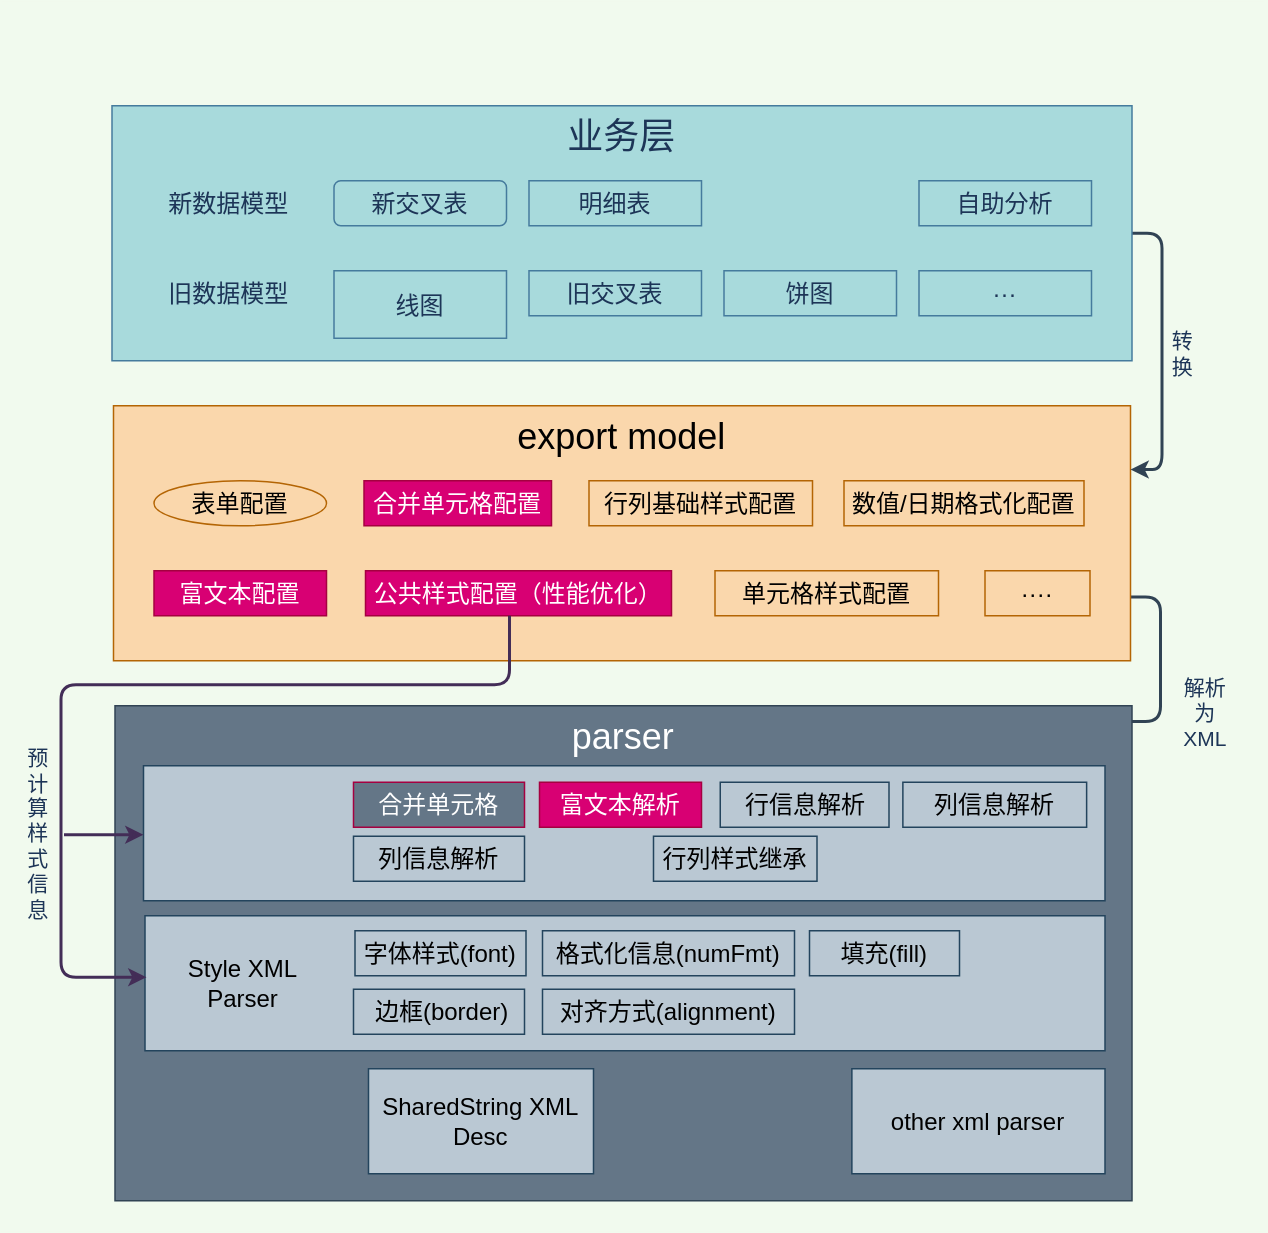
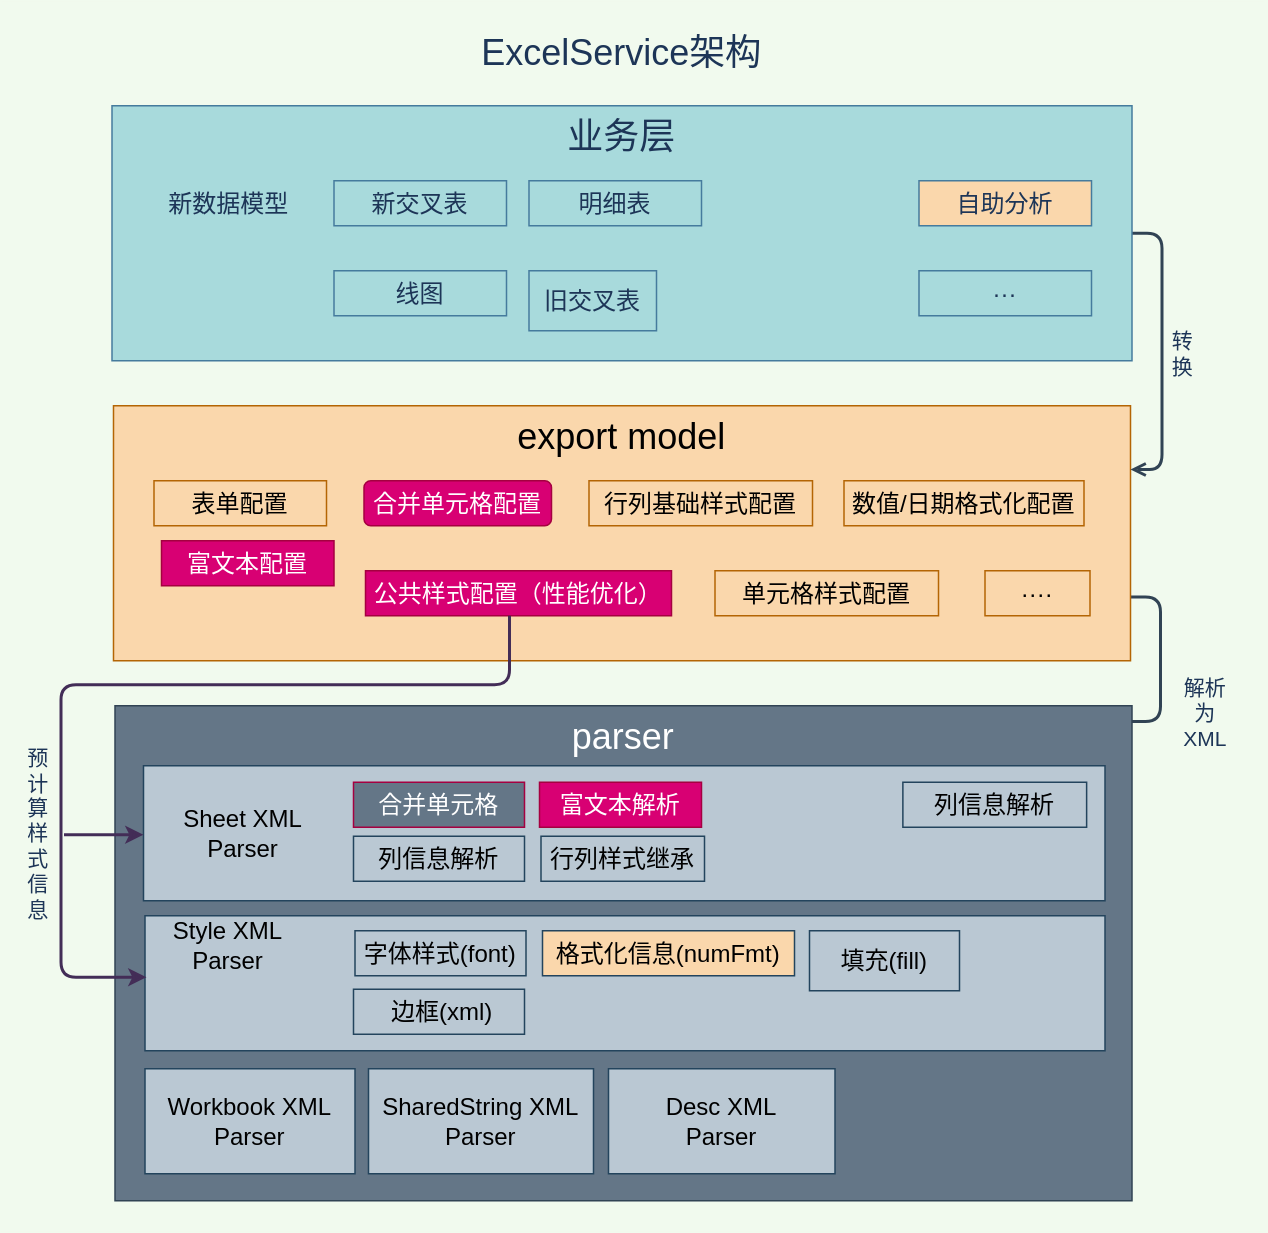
+ <mxCell id="2" value="&lt;font style=&quot;font-size: 24px&quot;&gt;ExcelService架构&lt;/font&gt;" style="text;html=1;strokeColor=none;fillColor=none;align=center;verticalAlign=middle;whiteSpace=wrap;rounded=0;fontColor=#1D3557;" vertex="1" parent="1"><mxGeometry x="299" y="20" width="230" height="30" as="geometry" /></mxCell>
- <mxCell id="7" value="新交叉表" style="whiteSpace=wrap;html=1;fontSize=16;fillColor=#A8DADC;strokeColor=#457B9D;fontColor=#1D3557;rounded=1;" vertex="1" parent="1"><mxGeometry x="222" y="120" width="115" height="30" as="geometry" /></mxCell>
+ <mxCell id="7" value="新交叉表" style="rounded=0;whiteSpace=wrap;html=1;fontSize=16;fillColor=#A8DADC;strokeColor=#457B9D;fontColor=#1D3557;" vertex="1" parent="1"><mxGeometry x="222" y="120" width="115" height="30" as="geometry" /></mxCell>
- <mxCell id="9" value="自助分析" style="rounded=0;whiteSpace=wrap;html=1;fontSize=16;fillColor=#A8DADC;strokeColor=#457B9D;fontColor=#1D3557;" vertex="1" parent="1"><mxGeometry x="612" y="120" width="115" height="30" as="geometry" /></mxCell>
+ <mxCell id="9" value="自助分析" style="rounded=0;whiteSpace=wrap;html=1;fontSize=16;fillColor=#fad7ac;strokeColor=#457B9D;fontColor=#1D3557;" vertex="1" parent="1"><mxGeometry x="612" y="120" width="115" height="30" as="geometry" /></mxCell>
- <mxCell id="11" value="旧数据模型" style="text;html=1;strokeColor=none;fillColor=none;align=center;verticalAlign=middle;whiteSpace=wrap;rounded=0;fontSize=16;fontColor=#1D3557;" vertex="1" parent="1"><mxGeometry x="102" y="180" width="100" height="30" as="geometry" /></mxCell>
- <mxCell id="13" value="旧交叉表" style="rounded=0;whiteSpace=wrap;html=1;fontSize=16;fillColor=#A8DADC;strokeColor=#457B9D;fontColor=#1D3557;" vertex="1" parent="1"><mxGeometry x="352" y="180" width="115" height="30" as="geometry" /></mxCell>
+ <mxCell id="13" value="旧交叉表" style="rounded=0;whiteSpace=wrap;html=1;fontSize=16;fillColor=#A8DADC;strokeColor=#457B9D;fontColor=#1D3557;" vertex="1" parent="1"><mxGeometry x="352" y="180" width="85" height="40" as="geometry" /></mxCell>
- <mxCell id="14" value="饼图" style="rounded=0;whiteSpace=wrap;html=1;fontSize=16;fillColor=#A8DADC;strokeColor=#457B9D;fontColor=#1D3557;" vertex="1" parent="1"><mxGeometry x="482" y="180" width="115" height="30" as="geometry" /></mxCell>
- <mxCell id="12" value="线图" style="rounded=0;whiteSpace=wrap;html=1;fontSize=16;fillColor=#A8DADC;strokeColor=#457B9D;fontColor=#1D3557;" vertex="1" parent="1"><mxGeometry x="222" y="180" width="115" height="45" as="geometry" /></mxCell>
+ <mxCell id="12" value="线图" style="rounded=0;whiteSpace=wrap;html=1;fontSize=16;fillColor=#A8DADC;strokeColor=#457B9D;fontColor=#1D3557;" vertex="1" parent="1"><mxGeometry x="222" y="180" width="115" height="30" as="geometry" /></mxCell>
- <mxCell id="5" style="edgeStyle=orthogonalEdgeStyle;curved=0;rounded=1;sketch=0;orthogonalLoop=1;jettySize=auto;html=1;exitX=1;exitY=0.5;exitDx=0;exitDy=0;entryX=1;entryY=0.25;entryDx=0;entryDy=0;fontSize=14;fontColor=#1D3557;strokeColor=#314354;strokeWidth=2;fillColor=#647687;" edge="1" parent="1" source="6" target="4"><mxGeometry relative="1" as="geometry" /></mxCell>
+ <mxCell id="5" style="edgeStyle=orthogonalEdgeStyle;curved=0;rounded=1;sketch=0;orthogonalLoop=1;jettySize=auto;html=1;exitX=1;exitY=0.5;exitDx=0;exitDy=0;entryX=1;entryY=0.25;entryDx=0;entryDy=0;fontSize=14;fontColor=#1D3557;strokeColor=#314354;strokeWidth=2;fillColor=#647687;endArrow=open;" edge="1" parent="1" source="6" target="4"><mxGeometry relative="1" as="geometry" /></mxCell>
- <mxCell id="16" value="表单配置" style="ellipse;whiteSpace=wrap;html=1;fontSize=16;fillColor=#fad7ac;strokeColor=#b46504;" vertex="1" parent="1"><mxGeometry x="102" y="320" width="115" height="30" as="geometry" /></mxCell>
+ <mxCell id="16" value="表单配置" style="rounded=0;whiteSpace=wrap;html=1;fontSize=16;fillColor=#fad7ac;strokeColor=#b46504;" vertex="1" parent="1"><mxGeometry x="102" y="320" width="115" height="30" as="geometry" /></mxCell>
- <mxCell id="17" value="合并单元格配置" style="rounded=0;whiteSpace=wrap;html=1;fontSize=16;fillColor=#d80073;strokeColor=#A50040;fontColor=#ffffff;" vertex="1" parent="1"><mxGeometry x="242" y="320" width="125" height="30" as="geometry" /></mxCell>
+ <mxCell id="17" value="合并单元格配置" style="whiteSpace=wrap;html=1;fontSize=16;fillColor=#d80073;strokeColor=#A50040;fontColor=#ffffff;rounded=1;" vertex="1" parent="1"><mxGeometry x="242" y="320" width="125" height="30" as="geometry" /></mxCell>
- <mxCell id="20" value="富文本配置" style="rounded=0;whiteSpace=wrap;html=1;fontSize=16;fillColor=#d80073;strokeColor=#A50040;fontColor=#ffffff;" vertex="1" parent="1"><mxGeometry x="102" y="380" width="115" height="30" as="geometry" /></mxCell>
+ <mxCell id="20" value="富文本配置" style="rounded=0;whiteSpace=wrap;html=1;fontSize=16;fillColor=#d80073;strokeColor=#A50040;fontColor=#ffffff;" vertex="1" parent="1"><mxGeometry x="107" y="360" width="115" height="30" as="geometry" /></mxCell>
- <mxCell id="29" value="行信息解析" style="rounded=0;whiteSpace=wrap;html=1;fontSize=16;fillColor=#bac8d3;strokeColor=#23445d;" vertex="1" parent="1"><mxGeometry x="479.5" y="521" width="112.5" height="30" as="geometry" /></mxCell>
+ <mxCell id="41" value="&lt;span style=&quot;color: rgb(0 , 0 , 0) ; font-size: 16px ; text-align: left&quot;&gt;Sheet XML Parser&lt;/span&gt;" style="text;html=1;strokeColor=none;fillColor=none;align=center;verticalAlign=middle;whiteSpace=wrap;rounded=0;sketch=0;fontSize=14;fontColor=#1D3557;" vertex="1" parent="1"><mxGeometry x="117" y="540" width="89" height="30" as="geometry" /></mxCell>
- <mxCell id="32" value="行列样式继承" style="rounded=0;whiteSpace=wrap;html=1;fontSize=16;fillColor=#bac8d3;strokeColor=#23445d;" vertex="1" parent="1"><mxGeometry x="435" y="557" width="109" height="30" as="geometry" /></mxCell>
+ <mxCell id="32" value="行列样式继承" style="rounded=0;whiteSpace=wrap;html=1;fontSize=16;fillColor=#bac8d3;strokeColor=#23445d;" vertex="1" parent="1"><mxGeometry x="360" y="557" width="109" height="30" as="geometry" /></mxCell>
- <mxCell id="34" value="格式化信息(numFmt)" style="rounded=0;whiteSpace=wrap;html=1;fontSize=16;fillColor=#bac8d3;strokeColor=#23445d;" vertex="1" parent="1"><mxGeometry x="361" y="620" width="168" height="30" as="geometry" /></mxCell>
+ <mxCell id="34" value="格式化信息(numFmt)" style="rounded=0;whiteSpace=wrap;html=1;fontSize=16;fillColor=#fad7ac;strokeColor=#23445d;" vertex="1" parent="1"><mxGeometry x="361" y="620" width="168" height="30" as="geometry" /></mxCell>
- <mxCell id="35" value="填充(fill)" style="rounded=0;whiteSpace=wrap;html=1;fontSize=16;fillColor=#bac8d3;strokeColor=#23445d;" vertex="1" parent="1"><mxGeometry x="539" y="620" width="100" height="30" as="geometry" /></mxCell>
+ <mxCell id="35" value="填充(fill)" style="rounded=0;whiteSpace=wrap;html=1;fontSize=16;fillColor=#bac8d3;strokeColor=#23445d;" vertex="1" parent="1"><mxGeometry x="539" y="620" width="100" height="40" as="geometry" /></mxCell>
- <mxCell id="42" value="&lt;span style=&quot;color: rgb(0 , 0 , 0) ; font-size: 16px ; text-align: left&quot;&gt;Style XML Parser&lt;/span&gt;" style="text;html=1;strokeColor=none;fillColor=none;align=center;verticalAlign=middle;whiteSpace=wrap;rounded=0;sketch=0;fontSize=14;fontColor=#1D3557;" vertex="1" parent="1"><mxGeometry x="117" y="640" width="89" height="30" as="geometry" /></mxCell>
+ <mxCell id="42" value="&lt;span style=&quot;color: rgb(0 , 0 , 0) ; font-size: 16px ; text-align: left&quot;&gt;Style XML Parser&lt;/span&gt;" style="text;html=1;strokeColor=none;fillColor=none;align=center;verticalAlign=middle;whiteSpace=wrap;rounded=0;sketch=0;fontSize=14;fontColor=#1D3557;" vertex="1" parent="1"><mxGeometry x="107" y="615" width="89" height="30" as="geometry" /></mxCell>
- <mxCell id="36" value="&amp;nbsp;边框(border)" style="rounded=0;whiteSpace=wrap;html=1;fontSize=16;fillColor=#bac8d3;strokeColor=#23445d;" vertex="1" parent="1"><mxGeometry x="235" y="659" width="114" height="30" as="geometry" /></mxCell>
+ <mxCell id="36" value="&amp;nbsp;边框(xml)" style="rounded=0;whiteSpace=wrap;html=1;fontSize=16;fillColor=#bac8d3;strokeColor=#23445d;" vertex="1" parent="1"><mxGeometry x="235" y="659" width="114" height="30" as="geometry" /></mxCell>
- <mxCell id="37" value="对齐方式(alignment)" style="rounded=0;whiteSpace=wrap;html=1;fontSize=16;fillColor=#bac8d3;strokeColor=#23445d;" vertex="1" parent="1"><mxGeometry x="361" y="659" width="168" height="30" as="geometry" /></mxCell>
+ <mxCell id="43" value="Workbook XML&lt;br&gt;Parser" style="rounded=0;whiteSpace=wrap;html=1;fontSize=16;fillColor=#bac8d3;strokeColor=#23445d;" vertex="1" parent="1"><mxGeometry x="96" y="712" width="140" height="70" as="geometry" /></mxCell>
- <mxCell id="44" value="SharedString XML&lt;br&gt;Desc" style="rounded=0;whiteSpace=wrap;html=1;fontSize=16;fillColor=#bac8d3;strokeColor=#23445d;" vertex="1" parent="1"><mxGeometry x="245" y="712" width="150" height="70" as="geometry" /></mxCell>
+ <mxCell id="44" value="SharedString XML&lt;br&gt;Parser" style="rounded=0;whiteSpace=wrap;html=1;fontSize=16;fillColor=#bac8d3;strokeColor=#23445d;" vertex="1" parent="1"><mxGeometry x="245" y="712" width="150" height="70" as="geometry" /></mxCell>
+ <mxCell id="45" value="Desc XML&lt;br&gt;Parser" style="rounded=0;whiteSpace=wrap;html=1;fontSize=16;fillColor=#bac8d3;strokeColor=#23445d;" vertex="1" parent="1"><mxGeometry x="405" y="712" width="151" height="70" as="geometry" /></mxCell>
- <mxCell id="46" value="other xml parser" style="rounded=0;whiteSpace=wrap;html=1;fontSize=16;fillColor=#bac8d3;strokeColor=#23445d;" vertex="1" parent="1"><mxGeometry x="567.25" y="712" width="168.75" height="70" as="geometry" /></mxCell>
